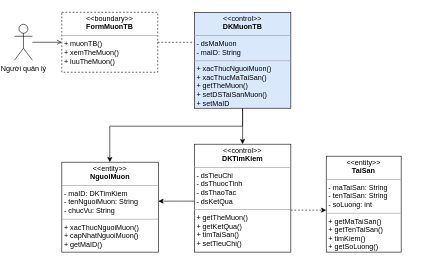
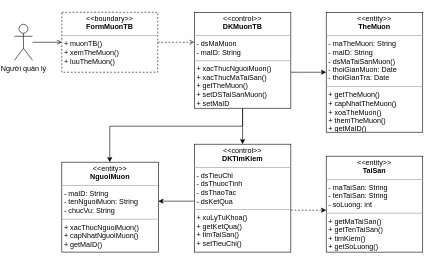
- <mxCell id="2" style="edgeStyle=orthogonalEdgeStyle;rounded=0;orthogonalLoop=1;jettySize=auto;html=1;dashed=1;endArrow=none;endFill=0;" edge="1" parent="1" source="3" target="7"><mxGeometry relative="1" as="geometry"><Array as="points"><mxPoint x="310" y="70" /><mxPoint x="310" y="70" /></Array></mxGeometry></mxCell>
+ <mxCell id="2" style="edgeStyle=orthogonalEdgeStyle;rounded=0;orthogonalLoop=1;jettySize=auto;html=1;dashed=1;endArrow=open;endFill=0;" edge="1" parent="1" source="3" target="7"><mxGeometry relative="1" as="geometry"><Array as="points"><mxPoint x="310" y="70" /><mxPoint x="310" y="70" /></Array></mxGeometry></mxCell>
- <mxCell id="7" value="&lt;p style=&quot;margin: 0px ; margin-top: 4px ; text-align: center&quot;&gt;&amp;lt;&amp;lt;control&amp;gt;&amp;gt;&lt;br&gt;&lt;b&gt;DKMuonTB&lt;/b&gt;&lt;/p&gt;&lt;hr size=&quot;1&quot;&gt;&lt;p style=&quot;margin: 0px ; margin-left: 4px&quot;&gt;- dsMaMuon&lt;br&gt;- maID: String&lt;/p&gt;&lt;hr size=&quot;1&quot;&gt;&lt;p style=&quot;margin: 0px ; margin-left: 4px&quot;&gt;+ xacThucNguoiMuon()&lt;/p&gt;&lt;p style=&quot;margin: 0px ; margin-left: 4px&quot;&gt;+ xacThucMaTaiSan()&lt;/p&gt;&lt;p style=&quot;margin: 0px ; margin-left: 4px&quot;&gt;+ getTheMuon()&lt;/p&gt;&lt;p style=&quot;margin: 0px ; margin-left: 4px&quot;&gt;+ setDSTaiSanMuon()&lt;/p&gt;&lt;p style=&quot;margin: 0px ; margin-left: 4px&quot;&gt;+ setMaID&lt;/p&gt;" style="verticalAlign=top;align=left;overflow=fill;fontSize=12;fontFamily=Helvetica;html=1;fillColor=#dae8fc;" vertex="1" parent="1"><mxGeometry x="320" y="20" width="161" height="160" as="geometry" /></mxCell>
+ <mxCell id="7" value="&lt;p style=&quot;margin: 0px ; margin-top: 4px ; text-align: center&quot;&gt;&amp;lt;&amp;lt;control&amp;gt;&amp;gt;&lt;br&gt;&lt;b&gt;DKMuonTB&lt;/b&gt;&lt;/p&gt;&lt;hr size=&quot;1&quot;&gt;&lt;p style=&quot;margin: 0px ; margin-left: 4px&quot;&gt;- dsMaMuon&lt;br&gt;- maID: String&lt;/p&gt;&lt;hr size=&quot;1&quot;&gt;&lt;p style=&quot;margin: 0px ; margin-left: 4px&quot;&gt;+ xacThucNguoiMuon()&lt;/p&gt;&lt;p style=&quot;margin: 0px ; margin-left: 4px&quot;&gt;+ xacThucMaTaiSan()&lt;/p&gt;&lt;p style=&quot;margin: 0px ; margin-left: 4px&quot;&gt;+ getTheMuon()&lt;/p&gt;&lt;p style=&quot;margin: 0px ; margin-left: 4px&quot;&gt;+ setDSTaiSanMuon()&lt;/p&gt;&lt;p style=&quot;margin: 0px ; margin-left: 4px&quot;&gt;+ setMaID&lt;/p&gt;" style="verticalAlign=top;align=left;overflow=fill;fontSize=12;fontFamily=Helvetica;html=1;" vertex="1" parent="1"><mxGeometry x="320" y="20" width="161" height="160" as="geometry" /></mxCell>
+ <mxCell id="5" style="edgeStyle=orthogonalEdgeStyle;rounded=0;orthogonalLoop=1;jettySize=auto;html=1;endArrow=classic;endFill=1;" edge="1" parent="1" source="7" target="13"><mxGeometry relative="1" as="geometry"><Array as="points"><mxPoint x="490" y="120" /><mxPoint x="490" y="120" /></Array></mxGeometry></mxCell>
+ <mxCell id="13" value="&lt;p style=&quot;margin: 0px ; margin-top: 4px ; text-align: center&quot;&gt;&amp;lt;&amp;lt;entity&amp;gt;&amp;gt;&lt;br&gt;&lt;b&gt;TheMuon&lt;/b&gt;&lt;/p&gt;&lt;hr size=&quot;1&quot;&gt;&lt;p style=&quot;margin: 0px ; margin-left: 4px&quot;&gt;- maTheMuon: String&lt;br&gt;- maID: String&lt;/p&gt;&lt;p style=&quot;margin: 0px ; margin-left: 4px&quot;&gt;- dsMaTaiSanMuon()&lt;/p&gt;&lt;p style=&quot;margin: 0px ; margin-left: 4px&quot;&gt;- thoiGianMuon: Date&lt;/p&gt;&lt;p style=&quot;margin: 0px ; margin-left: 4px&quot;&gt;- thoiGianTra: Date&lt;/p&gt;&lt;hr size=&quot;1&quot;&gt;&lt;p style=&quot;margin: 0px ; margin-left: 4px&quot;&gt;+ getTheMuon()&lt;/p&gt;&lt;p style=&quot;margin: 0px ; margin-left: 4px&quot;&gt;+ capNhatTheMuon()&lt;/p&gt;&lt;p style=&quot;margin: 0px ; margin-left: 4px&quot;&gt;+ xoaTheMuon()&lt;/p&gt;&lt;p style=&quot;margin: 0px ; margin-left: 4px&quot;&gt;+ themTheMuon()&lt;/p&gt;&lt;p style=&quot;margin: 0px ; margin-left: 4px&quot;&gt;+ getMaID()&lt;/p&gt;" style="verticalAlign=top;align=left;overflow=fill;fontSize=12;fontFamily=Helvetica;html=1;" vertex="1" parent="1"><mxGeometry x="540" y="20" width="161" height="200" as="geometry" /></mxCell>
- <mxCell id="12" value="&lt;p style=&quot;margin: 0px ; margin-top: 4px ; text-align: center&quot;&gt;&amp;lt;&amp;lt;control&amp;gt;&amp;gt;&lt;br&gt;&lt;b&gt;DKTimKiem&lt;/b&gt;&lt;/p&gt;&lt;hr size=&quot;1&quot;&gt;&lt;p style=&quot;margin: 0px ; margin-left: 4px&quot;&gt;- dsTieuChi&lt;/p&gt;&lt;p style=&quot;margin: 0px ; margin-left: 4px&quot;&gt;- dsThuocTinh&lt;/p&gt;&lt;p style=&quot;margin: 0px ; margin-left: 4px&quot;&gt;- dsThaoTac&lt;/p&gt;&lt;p style=&quot;margin: 0px ; margin-left: 4px&quot;&gt;- dsKetQua&lt;/p&gt;&lt;hr size=&quot;1&quot;&gt;&lt;p style=&quot;margin: 0px ; margin-left: 4px&quot;&gt;+ getTheMuon()&lt;/p&gt;&lt;p style=&quot;margin: 0px ; margin-left: 4px&quot;&gt;+ getKetQua()&lt;/p&gt;&lt;p style=&quot;margin: 0px ; margin-left: 4px&quot;&gt;+ timTaiSan()&lt;/p&gt;&lt;p style=&quot;margin: 0px ; margin-left: 4px&quot;&gt;+ setTieuChi()&lt;/p&gt;" style="verticalAlign=top;align=left;overflow=fill;fontSize=12;fontFamily=Helvetica;html=1;" vertex="1" parent="1"><mxGeometry x="320" y="240" width="161" height="180" as="geometry" /></mxCell>
+ <mxCell id="12" value="&lt;p style=&quot;margin: 0px ; margin-top: 4px ; text-align: center&quot;&gt;&amp;lt;&amp;lt;control&amp;gt;&amp;gt;&lt;br&gt;&lt;b&gt;DKTimKiem&lt;/b&gt;&lt;/p&gt;&lt;hr size=&quot;1&quot;&gt;&lt;p style=&quot;margin: 0px ; margin-left: 4px&quot;&gt;- dsTieuChi&lt;/p&gt;&lt;p style=&quot;margin: 0px ; margin-left: 4px&quot;&gt;- dsThuocTinh&lt;/p&gt;&lt;p style=&quot;margin: 0px ; margin-left: 4px&quot;&gt;- dsThaoTac&lt;/p&gt;&lt;p style=&quot;margin: 0px ; margin-left: 4px&quot;&gt;- dsKetQua&lt;/p&gt;&lt;hr size=&quot;1&quot;&gt;&lt;p style=&quot;margin: 0px ; margin-left: 4px&quot;&gt;+ xuLyTuKhoa()&lt;/p&gt;&lt;p style=&quot;margin: 0px ; margin-left: 4px&quot;&gt;+ getKetQua()&lt;/p&gt;&lt;p style=&quot;margin: 0px ; margin-left: 4px&quot;&gt;+ timTaiSan()&lt;/p&gt;&lt;p style=&quot;margin: 0px ; margin-left: 4px&quot;&gt;+ setTieuChi()&lt;/p&gt;" style="verticalAlign=top;align=left;overflow=fill;fontSize=12;fontFamily=Helvetica;html=1;" vertex="1" parent="1"><mxGeometry x="320" y="240" width="161" height="180" as="geometry" /></mxCell>
- <mxCell id="15" value="&lt;p style=&quot;margin: 0px ; margin-top: 4px ; text-align: center&quot;&gt;&amp;lt;&amp;lt;entity&amp;gt;&amp;gt;&lt;br&gt;&lt;b&gt;NguoiMuon&lt;/b&gt;&lt;/p&gt;&lt;hr size=&quot;1&quot;&gt;&lt;p style=&quot;margin: 0px ; margin-left: 4px&quot;&gt;- maID: DKTimKiem&lt;br&gt;- tenNguoiMuon: String&lt;/p&gt;&lt;p style=&quot;margin: 0px ; margin-left: 4px&quot;&gt;- chucVu: String&lt;/p&gt;&lt;hr size=&quot;1&quot;&gt;&lt;p style=&quot;margin: 0px ; margin-left: 4px&quot;&gt;+ xacThucNguoiMuon()&lt;br&gt;+ capNhatNguoiMuon()&lt;/p&gt;&lt;p style=&quot;margin: 0px ; margin-left: 4px&quot;&gt;+ getMaID()&amp;nbsp;&lt;/p&gt;" style="verticalAlign=top;align=left;overflow=fill;fontSize=12;fontFamily=Helvetica;html=1;" vertex="1" parent="1"><mxGeometry x="99" y="270" width="161" height="150" as="geometry" /></mxCell>
+ <mxCell id="15" value="&lt;p style=&quot;margin: 0px ; margin-top: 4px ; text-align: center&quot;&gt;&amp;lt;&amp;lt;entity&amp;gt;&amp;gt;&lt;br&gt;&lt;b&gt;NguoiMuon&lt;/b&gt;&lt;/p&gt;&lt;hr size=&quot;1&quot;&gt;&lt;p style=&quot;margin: 0px ; margin-left: 4px&quot;&gt;- maID: String&lt;br&gt;- tenNguoiMuon: String&lt;/p&gt;&lt;p style=&quot;margin: 0px ; margin-left: 4px&quot;&gt;- chucVu: String&lt;/p&gt;&lt;hr size=&quot;1&quot;&gt;&lt;p style=&quot;margin: 0px ; margin-left: 4px&quot;&gt;+ xacThucNguoiMuon()&lt;br&gt;+ capNhatNguoiMuon()&lt;/p&gt;&lt;p style=&quot;margin: 0px ; margin-left: 4px&quot;&gt;+ getMaID()&amp;nbsp;&lt;/p&gt;" style="verticalAlign=top;align=left;overflow=fill;fontSize=12;fontFamily=Helvetica;html=1;" vertex="1" parent="1"><mxGeometry x="99" y="270" width="161" height="150" as="geometry" /></mxCell>
- <mxCell id="14" value="&lt;p style=&quot;margin: 0px ; margin-top: 4px ; text-align: center&quot;&gt;&amp;lt;&amp;lt;entity&amp;gt;&amp;gt;&lt;br&gt;&lt;b&gt;TaiSan&lt;/b&gt;&lt;/p&gt;&lt;hr size=&quot;1&quot;&gt;&lt;p style=&quot;margin: 0px ; margin-left: 4px&quot;&gt;- maTaiSan: String&lt;br&gt;- tenTaiSan: String&lt;/p&gt;&lt;p style=&quot;margin: 0px ; margin-left: 4px&quot;&gt;- soLuong: int&lt;/p&gt;&lt;hr size=&quot;1&quot;&gt;&lt;p style=&quot;margin: 0px ; margin-left: 4px&quot;&gt;+ getMaTaiSan()&lt;br&gt;+ getTenTaiSan()&lt;/p&gt;&lt;p style=&quot;margin: 0px ; margin-left: 4px&quot;&gt;+ timKiem()&lt;/p&gt;&lt;p style=&quot;margin: 0px ; margin-left: 4px&quot;&gt;+ getSoLuong()&lt;/p&gt;" style="verticalAlign=top;align=left;overflow=fill;fontSize=12;fontFamily=Helvetica;html=1;" vertex="1" parent="1"><mxGeometry x="540" y="260" width="125" height="160" as="geometry" /></mxCell>
+ <mxCell id="14" value="&lt;p style=&quot;margin: 0px ; margin-top: 4px ; text-align: center&quot;&gt;&amp;lt;&amp;lt;entity&amp;gt;&amp;gt;&lt;br&gt;&lt;b&gt;TaiSan&lt;/b&gt;&lt;/p&gt;&lt;hr size=&quot;1&quot;&gt;&lt;p style=&quot;margin: 0px ; margin-left: 4px&quot;&gt;- maTaiSan: String&lt;br&gt;- tenTaiSan: String&lt;/p&gt;&lt;p style=&quot;margin: 0px ; margin-left: 4px&quot;&gt;- soLuong: int&lt;/p&gt;&lt;hr size=&quot;1&quot;&gt;&lt;p style=&quot;margin: 0px ; margin-left: 4px&quot;&gt;+ getMaTaiSan()&lt;br&gt;+ getTenTaiSan()&lt;/p&gt;&lt;p style=&quot;margin: 0px ; margin-left: 4px&quot;&gt;+ timKiem()&lt;/p&gt;&lt;p style=&quot;margin: 0px ; margin-left: 4px&quot;&gt;+ getSoLuong()&lt;/p&gt;" style="verticalAlign=top;align=left;overflow=fill;fontSize=12;fontFamily=Helvetica;html=1;" vertex="1" parent="1"><mxGeometry x="540" y="260" width="161" height="160" as="geometry" /></mxCell>
